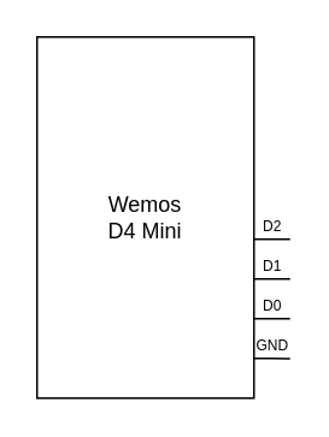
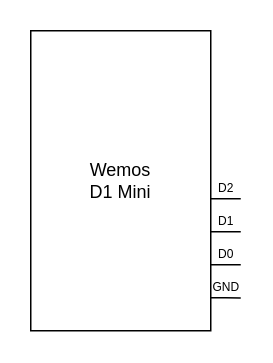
- <mxCell id="7" value="Wemos&lt;br&gt;D4 Mini" style="rounded=0;whiteSpace=wrap;html=1;points=[[0,0.11,0,0,0],[0,0.22,0,0,0],[0,0.33,0,0,0],[0,0.44,0,0,0],[0,0.56,0,0,0],[0,0.67,0,0,0],[0,0.78,0,0,0],[0,0.89,0,0,0],[1,0.11,0,0,0],[1,0.22,0,0,0],[1,0.33,0,0,0],[1,0.44,0,0,0],[1,0.56,0,0,0],[1,0.67,0,0,0],[1,0.78,0,0,0],[1,0.89,0,0,0]];sketch=0;" parent="2" vertex="1"><mxGeometry width="120" height="200" as="geometry" /></mxCell>
+ <mxCell id="7" value="Wemos&lt;br&gt;D1 Mini" style="rounded=0;whiteSpace=wrap;html=1;points=[[0,0.11,0,0,0],[0,0.22,0,0,0],[0,0.33,0,0,0],[0,0.44,0,0,0],[0,0.56,0,0,0],[0,0.67,0,0,0],[0,0.78,0,0,0],[0,0.89,0,0,0],[1,0.11,0,0,0],[1,0.22,0,0,0],[1,0.33,0,0,0],[1,0.44,0,0,0],[1,0.56,0,0,0],[1,0.67,0,0,0],[1,0.78,0,0,0],[1,0.89,0,0,0]];sketch=0;" parent="2" vertex="1"><mxGeometry width="120" height="200" as="geometry" /></mxCell>
